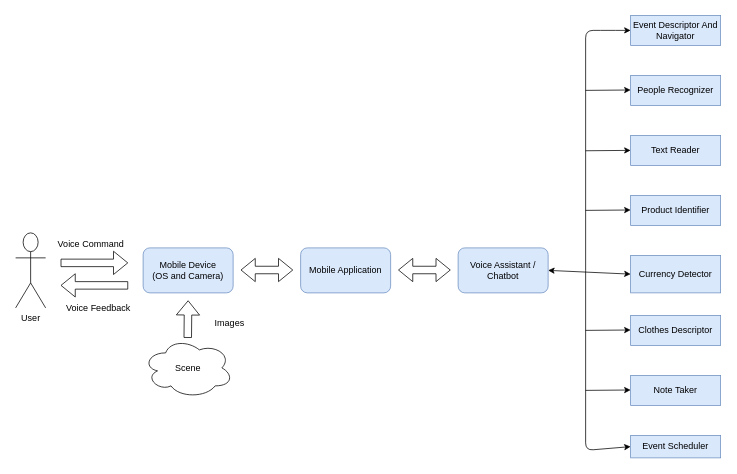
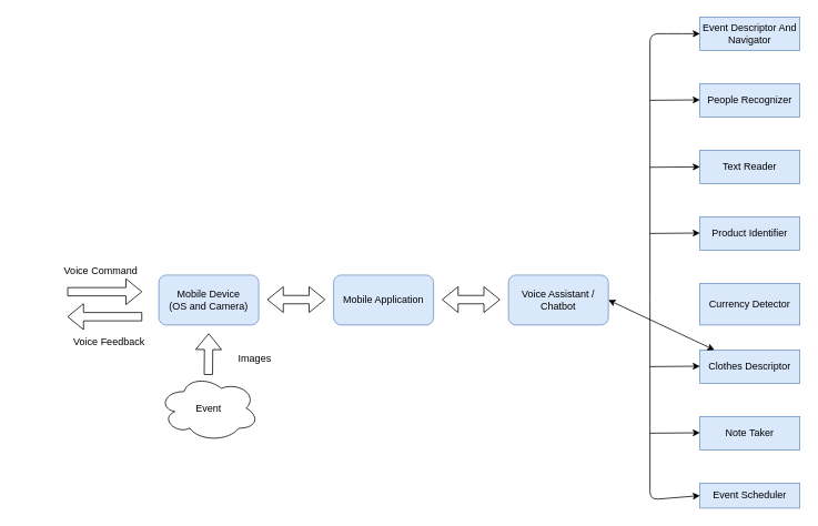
- <mxCell id="2" value="User" style="shape=umlActor;verticalLabelPosition=bottom;verticalAlign=top;html=1;outlineConnect=0;" vertex="1" parent="1"><mxGeometry x="20" y="310" width="40" height="100" as="geometry" /></mxCell>
- <mxCell id="18" value="" style="endArrow=classic;html=1;exitX=1;exitY=0.5;exitDx=0;exitDy=0;entryX=0;entryY=0.5;entryDx=0;entryDy=0;entryPerimeter=0;startArrow=classic;startFill=1;" edge="1" parent="1" source="5" target="14"><mxGeometry width="50" height="50" relative="1" as="geometry"><mxPoint x="730" y="390" as="sourcePoint" /><mxPoint x="830" y="360" as="targetPoint" /></mxGeometry></mxCell>
+ <mxCell id="18" value="" style="endArrow=classic;html=1;exitX=1;exitY=0.5;exitDx=0;exitDy=0;startArrow=classic;startFill=1;" edge="1" parent="1" source="5" target="15"><mxGeometry width="50" height="50" relative="1" as="geometry"><mxPoint x="730" y="390" as="sourcePoint" /><mxPoint x="830" y="360" as="targetPoint" /></mxGeometry></mxCell>
- <mxCell id="6" value="Scene" style="ellipse;shape=cloud;whiteSpace=wrap;html=1;" vertex="1" parent="1"><mxGeometry x="190" y="450" width="120" height="80" as="geometry" /></mxCell>
+ <mxCell id="6" value="Event" style="ellipse;shape=cloud;whiteSpace=wrap;html=1;" vertex="1" parent="1"><mxGeometry x="190" y="450" width="120" height="80" as="geometry" /></mxCell>
